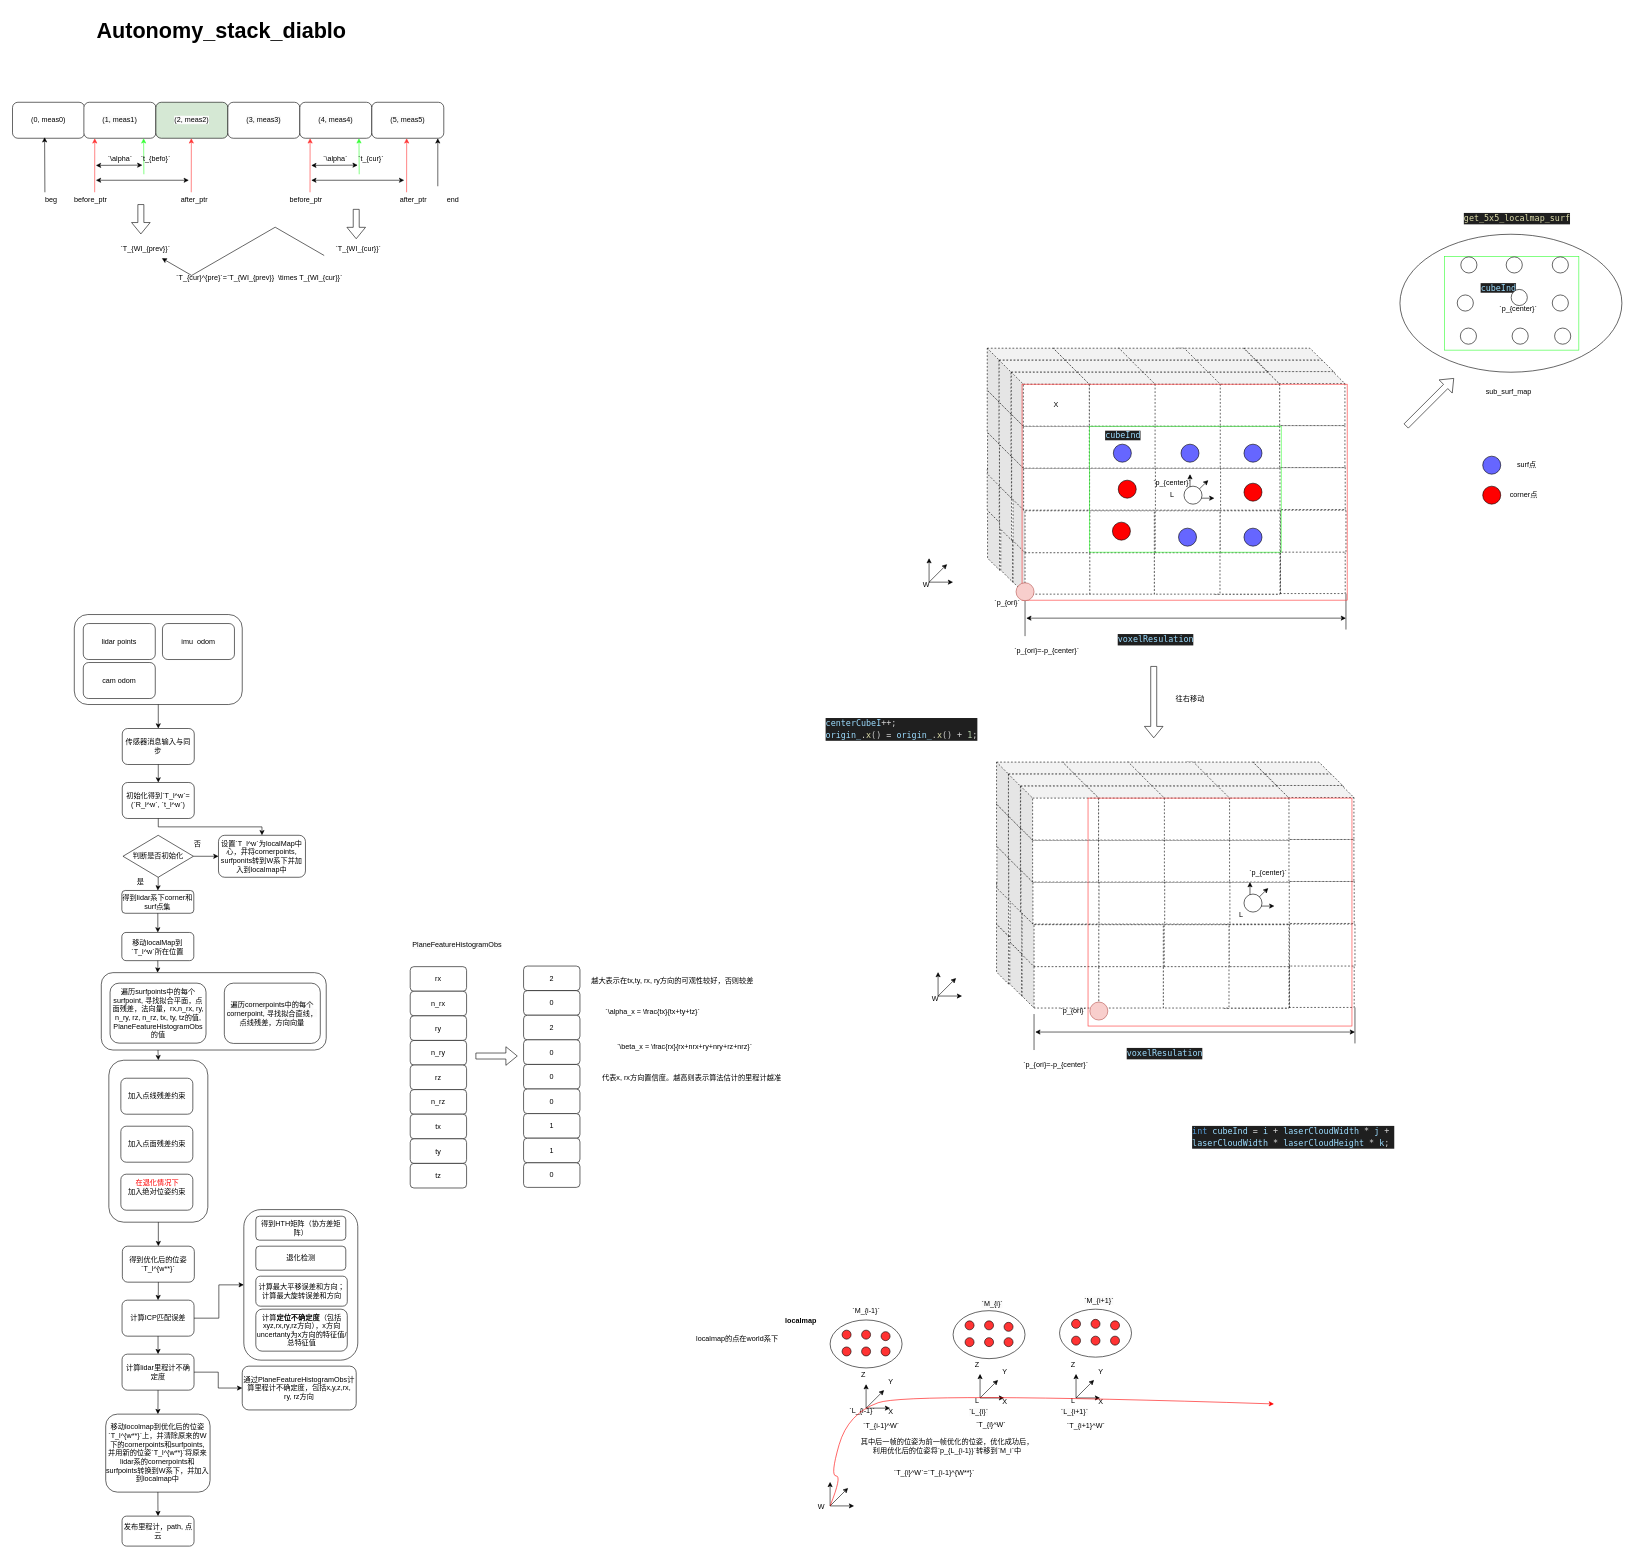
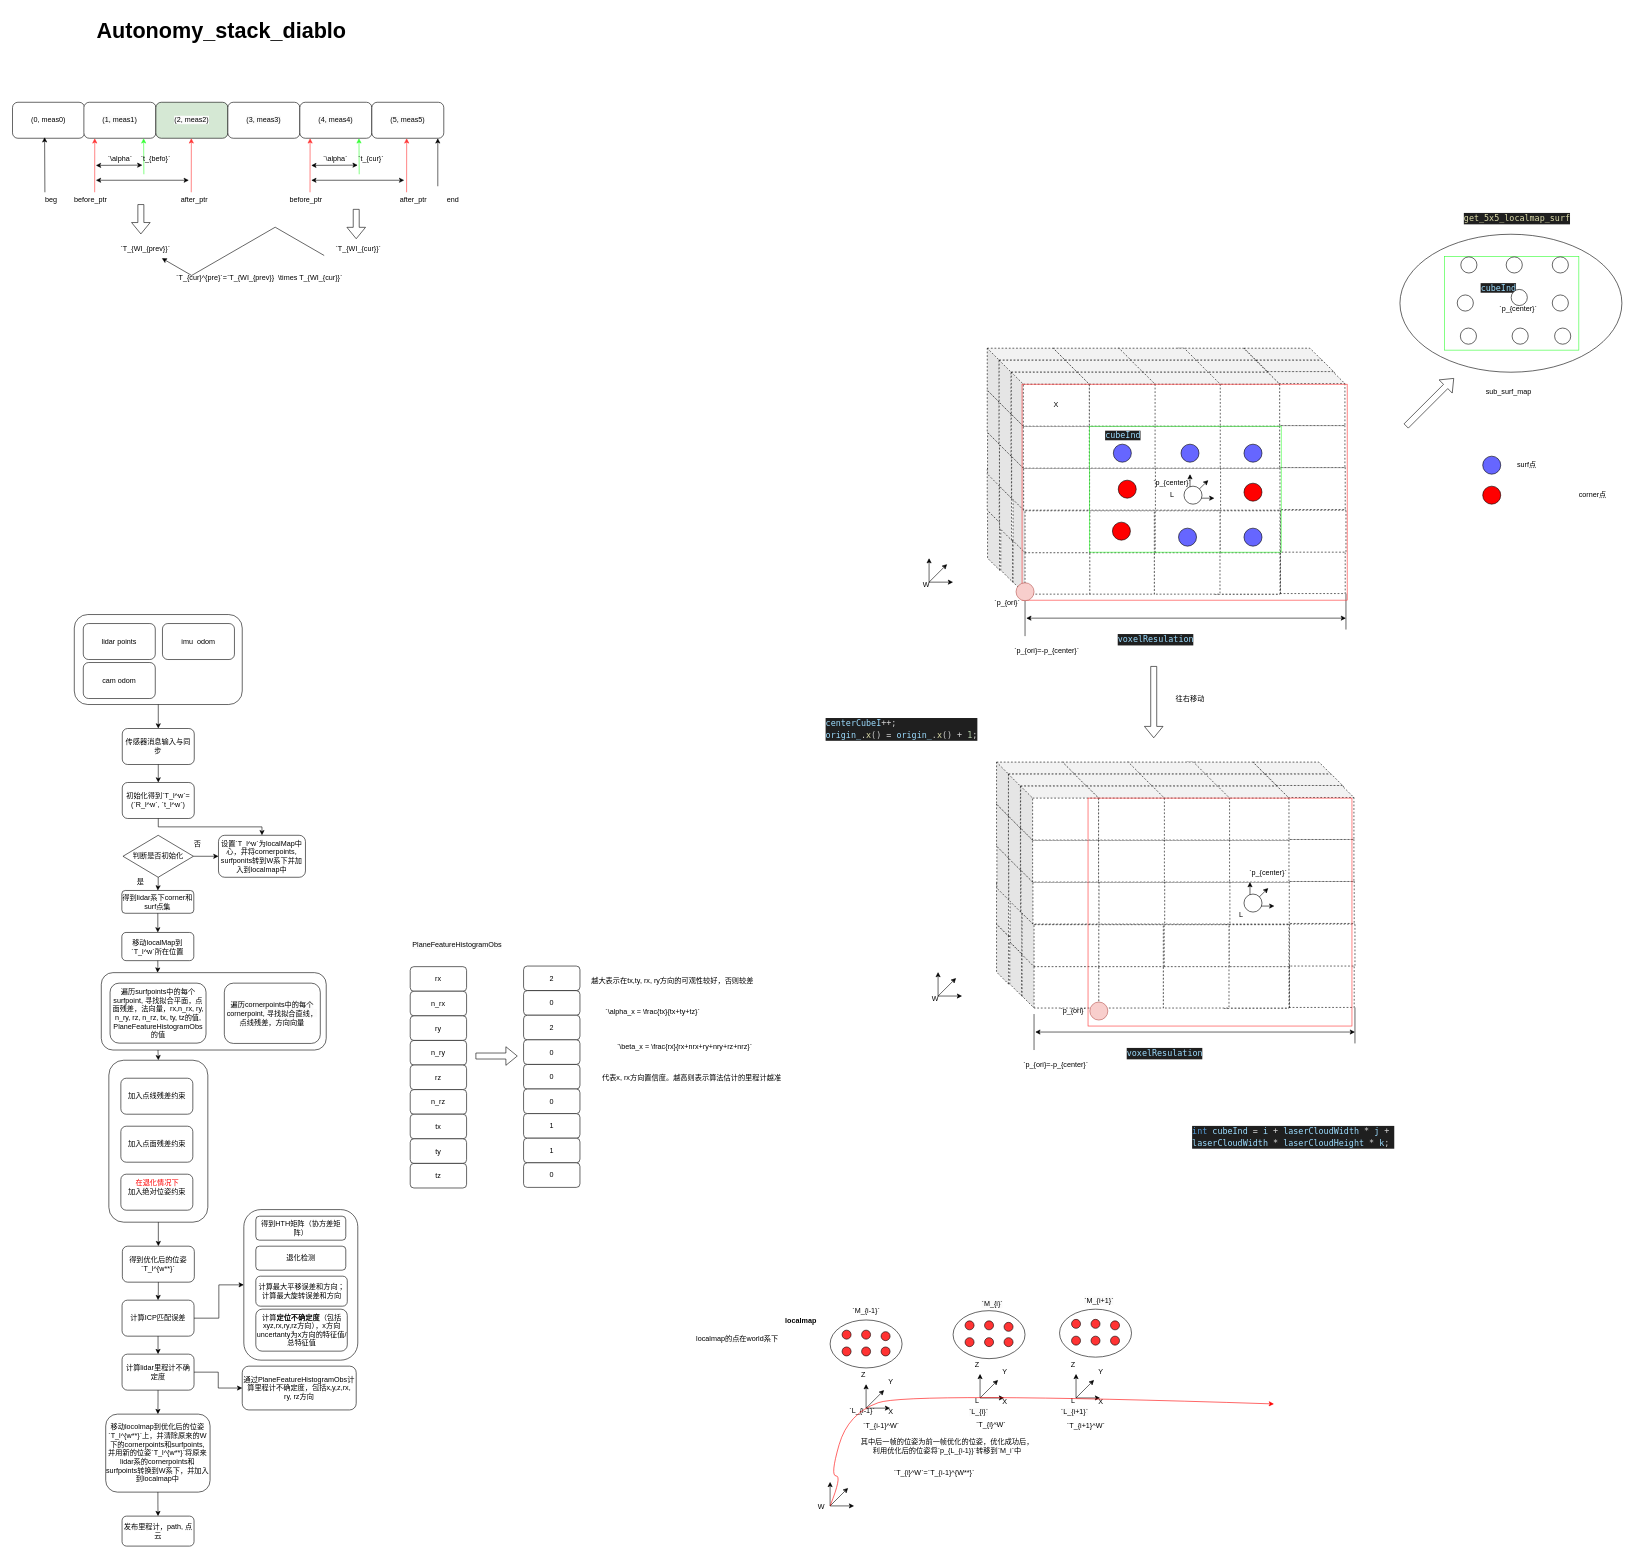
- <mxCell id="280" value="corner点&lt;span class=&quot;eusoft-eudic-chrome-extension-translate-content&quot;&gt;&lt;/span&gt;" style="text;html=1;align=center;verticalAlign=middle;resizable=0;points=[];autosize=1;strokeColor=none;fillColor=none;" vertex="1" parent="1"><mxGeometry x="2504" y="810" width="70" height="30" as="geometry" /></mxCell>
+ <mxCell id="280" value="corner点&lt;span class=&quot;eusoft-eudic-chrome-extension-translate-content&quot;&gt;&lt;/span&gt;" style="text;html=1;align=center;verticalAlign=middle;resizable=0;points=[];autosize=1;strokeColor=none;fillColor=none;" vertex="1" parent="1"><mxGeometry x="2619" y="810" width="70" height="30" as="geometry" /></mxCell>
